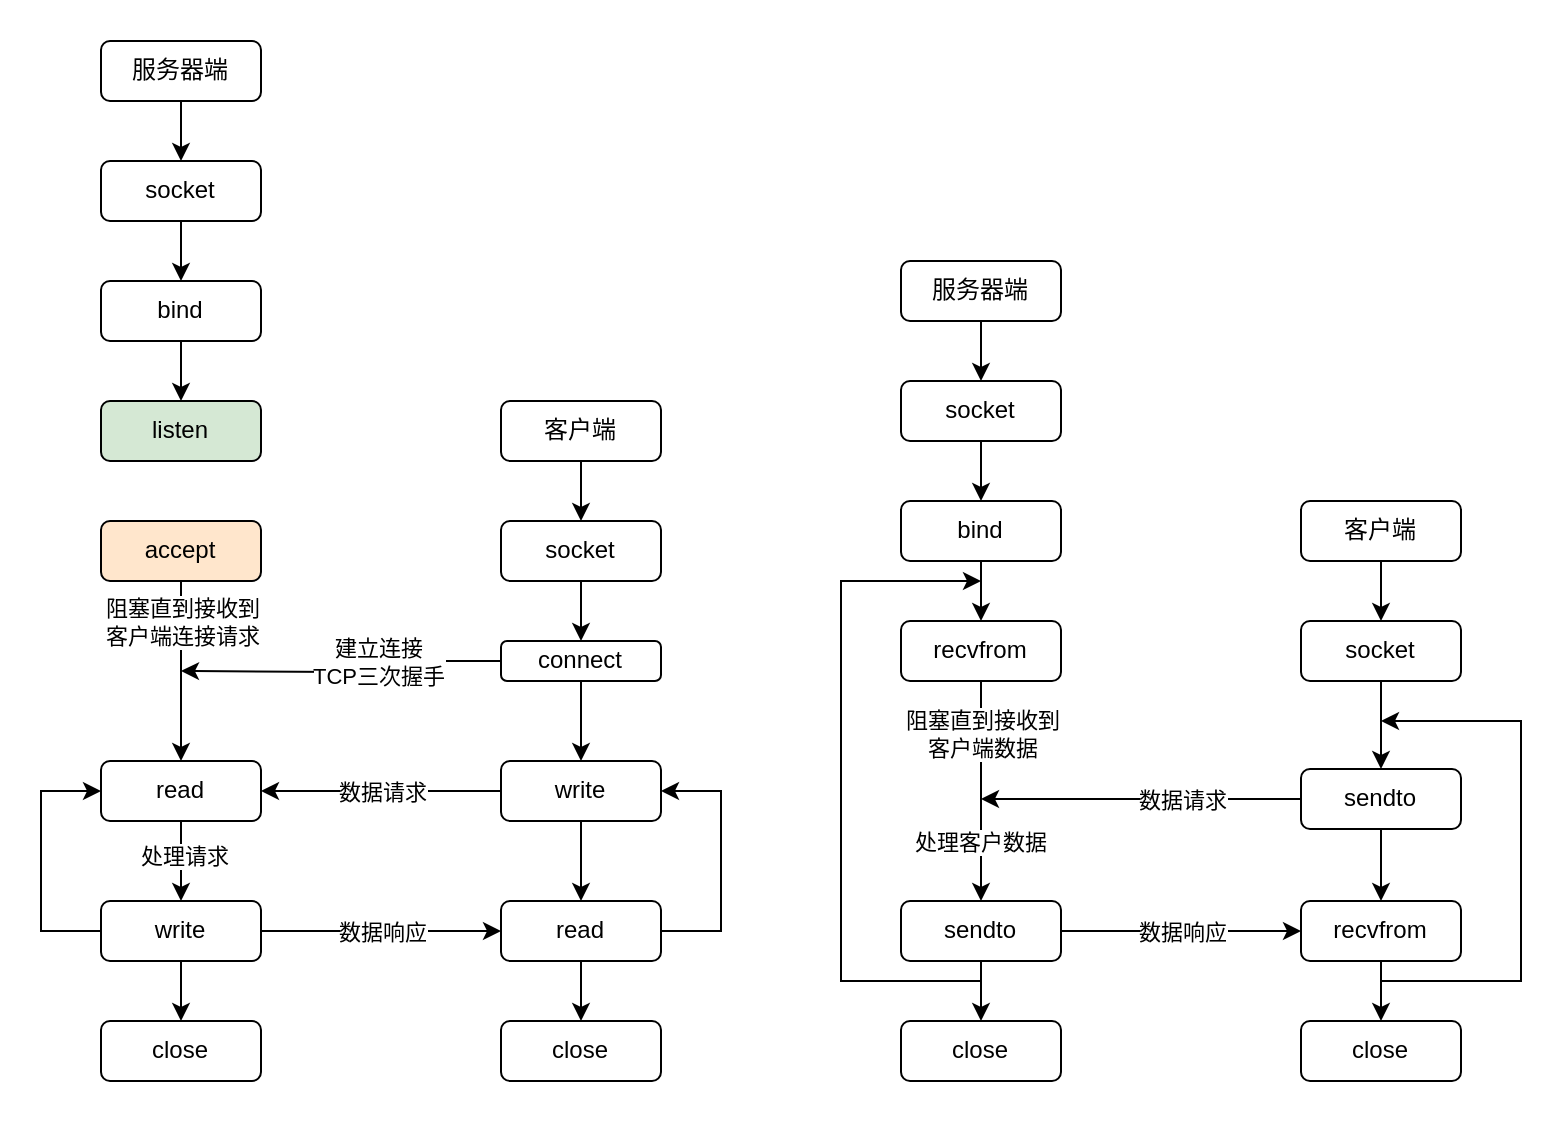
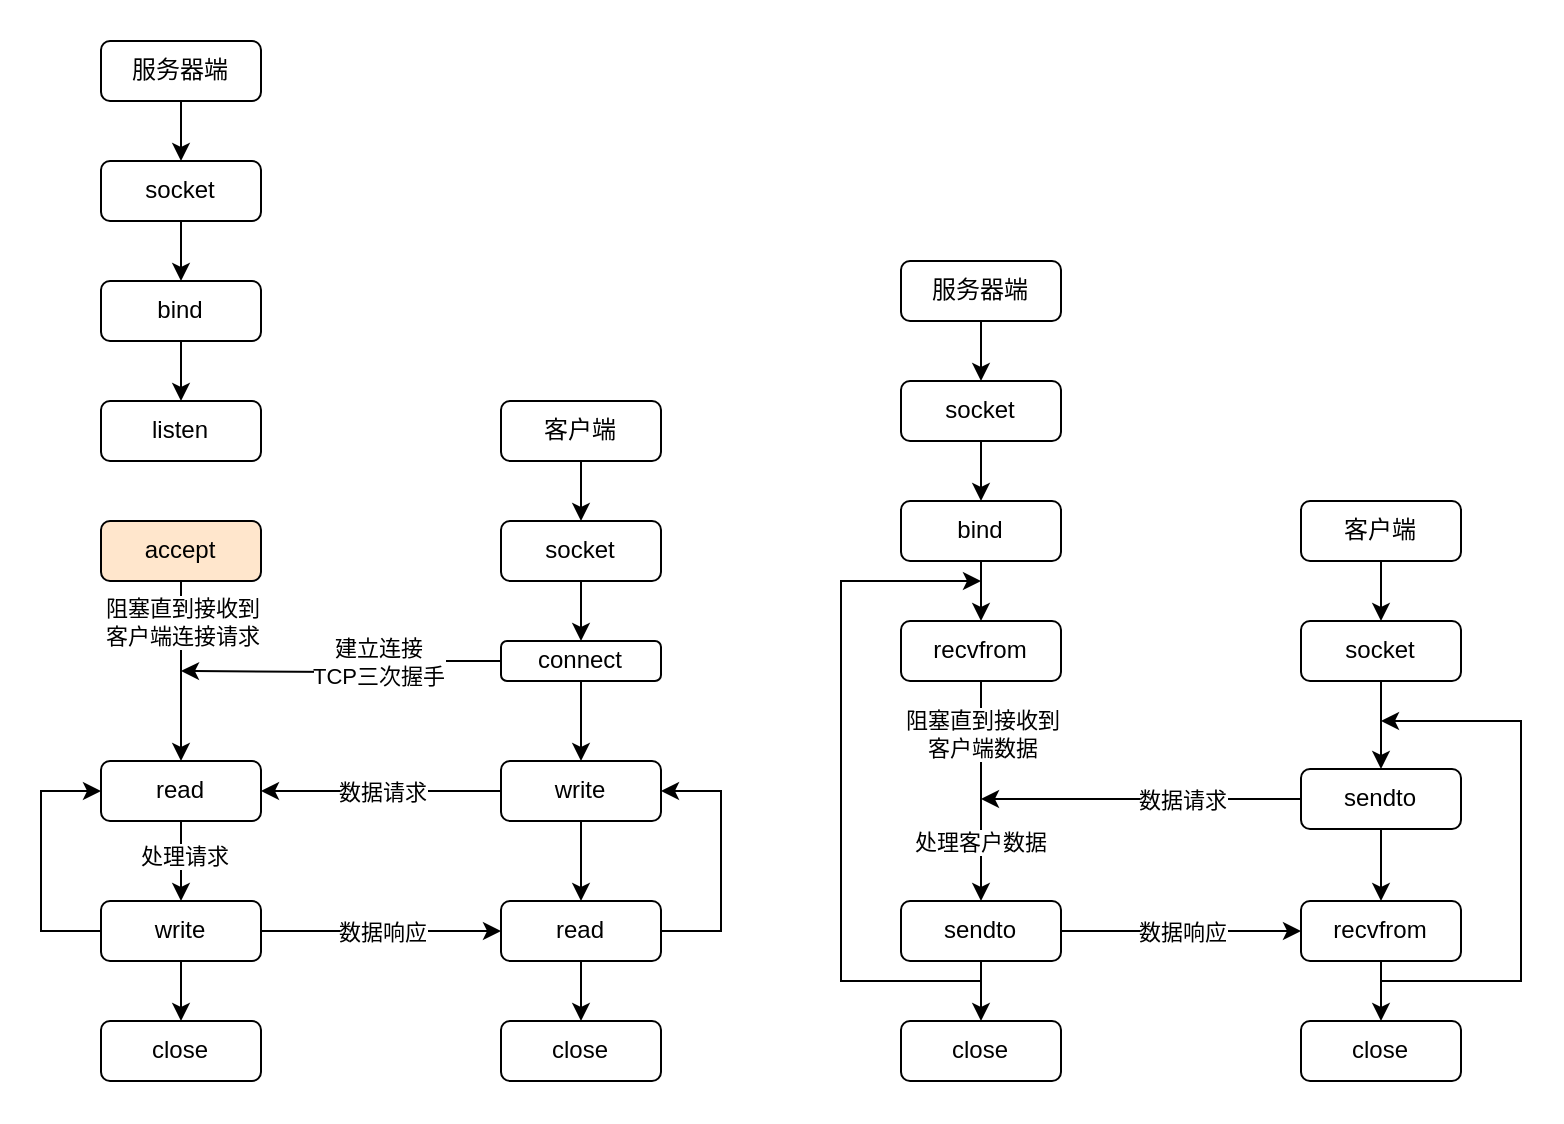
- <mxCell id="8" value="listen" style="whiteSpace=wrap;html=1;rounded=1;fillColor=#d5e8d4;" vertex="1" parent="1"><mxGeometry x="50" y="200" width="80" height="30" as="geometry" /></mxCell>
+ <mxCell id="8" value="listen" style="whiteSpace=wrap;html=1;rounded=1;" vertex="1" parent="1"><mxGeometry x="50" y="200" width="80" height="30" as="geometry" /></mxCell>
